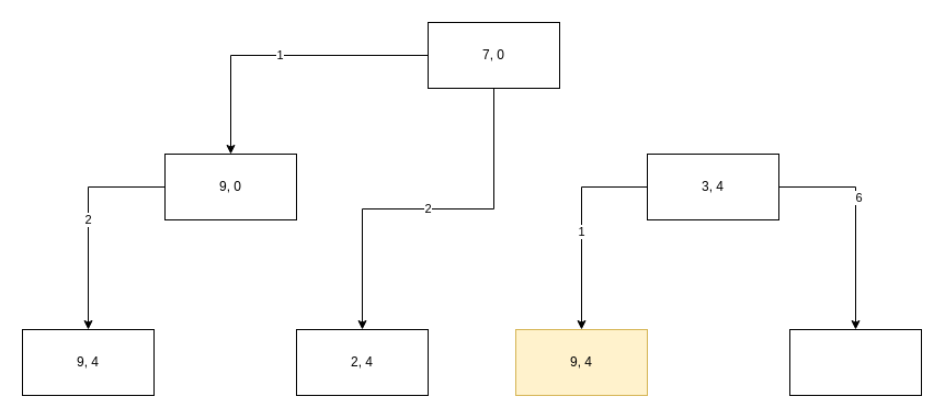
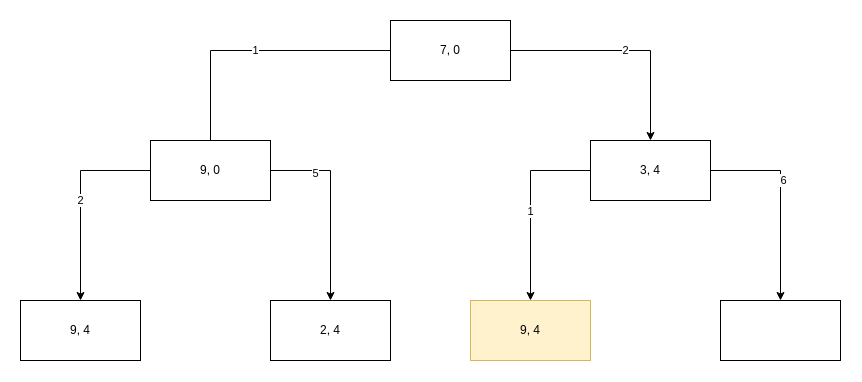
- <mxCell id="2" value="1" style="edgeStyle=orthogonalEdgeStyle;rounded=0;orthogonalLoop=1;jettySize=auto;html=1;entryX=0.5;entryY=0;entryDx=0;entryDy=0;" edge="1" parent="1" source="4" target="8"><mxGeometry relative="1" as="geometry" /></mxCell>
+ <mxCell id="2" value="1" style="edgeStyle=orthogonalEdgeStyle;rounded=0;orthogonalLoop=1;jettySize=auto;html=1;entryX=0.5;entryY=0;entryDx=0;entryDy=0;endArrow=none;" edge="1" parent="1" source="4" target="8"><mxGeometry relative="1" as="geometry" /></mxCell>
+ <mxCell id="6" style="edgeStyle=orthogonalEdgeStyle;rounded=0;orthogonalLoop=1;jettySize=auto;html=1;entryX=0.5;entryY=0;entryDx=0;entryDy=0;" edge="1" parent="1" source="8" target="15"><mxGeometry relative="1" as="geometry"><Array as="points"><mxPoint x="330" y="170" /></Array></mxGeometry></mxCell>
+ <mxCell id="7" value="5" style="edgeLabel;html=1;align=center;verticalAlign=middle;resizable=0;points=[];" vertex="1" connectable="0" parent="6"><mxGeometry x="-0.533" y="-2" relative="1" as="geometry"><mxPoint as="offset" /></mxGeometry></mxCell>
- <mxCell id="3" value="2" style="edgeStyle=orthogonalEdgeStyle;rounded=0;orthogonalLoop=1;jettySize=auto;html=1;" edge="1" parent="1" source="4" target="15"><mxGeometry relative="1" as="geometry" /></mxCell>
+ <mxCell id="3" value="2" style="edgeStyle=orthogonalEdgeStyle;rounded=0;orthogonalLoop=1;jettySize=auto;html=1;" edge="1" parent="1" source="4" target="13"><mxGeometry relative="1" as="geometry" /></mxCell>
